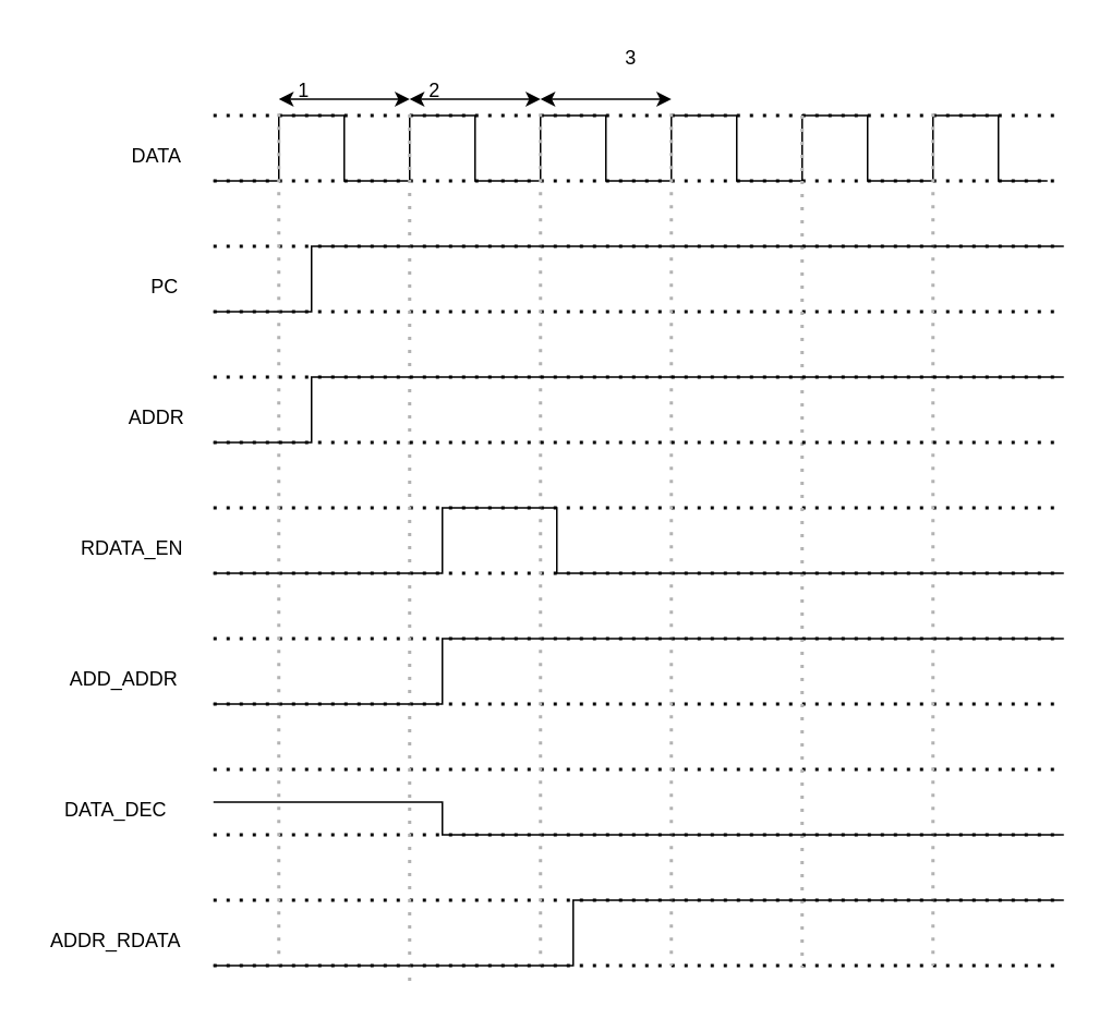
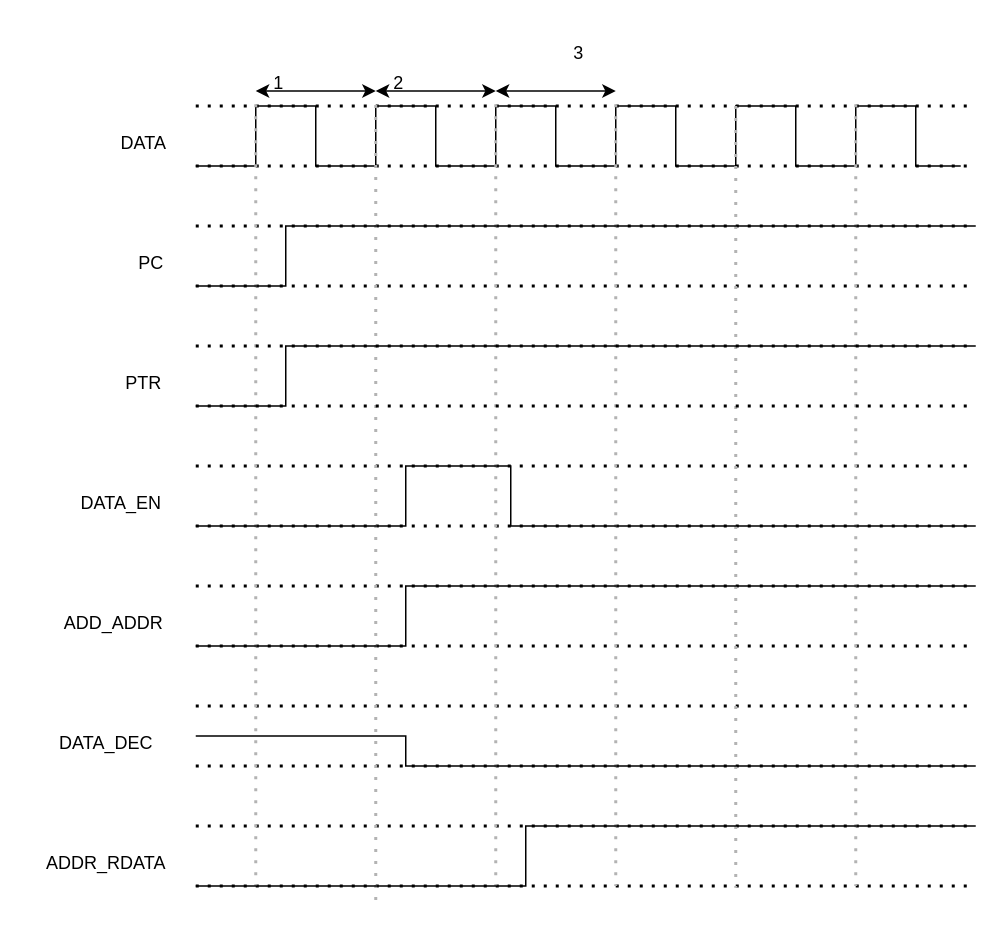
- <mxCell id="41" value="ADDR" style="text;html=1;align=center;verticalAlign=middle;resizable=0;points=[];autosize=1;strokeColor=none;fillColor=none;fontSize=12;" parent="1" vertex="1"><mxGeometry x="70" y="240" width="50" height="30" as="geometry" /></mxCell>
+ <mxCell id="41" value="PTR" style="text;html=1;align=center;verticalAlign=middle;resizable=0;points=[];autosize=1;strokeColor=none;fillColor=none;fontSize=12;" parent="1" vertex="1"><mxGeometry x="70" y="240" width="50" height="30" as="geometry" /></mxCell>
- <mxCell id="5" value="RDATA_EN" style="text;html=1;align=center;verticalAlign=middle;resizable=0;points=[];autosize=1;strokeColor=none;fillColor=none;fontSize=12;" parent="1" vertex="1"><mxGeometry x="40" y="320" width="80" height="30" as="geometry" /></mxCell>
+ <mxCell id="5" value="DATA_EN" style="text;html=1;align=center;verticalAlign=middle;resizable=0;points=[];autosize=1;strokeColor=none;fillColor=none;fontSize=12;" parent="1" vertex="1"><mxGeometry x="40" y="320" width="80" height="30" as="geometry" /></mxCell>
